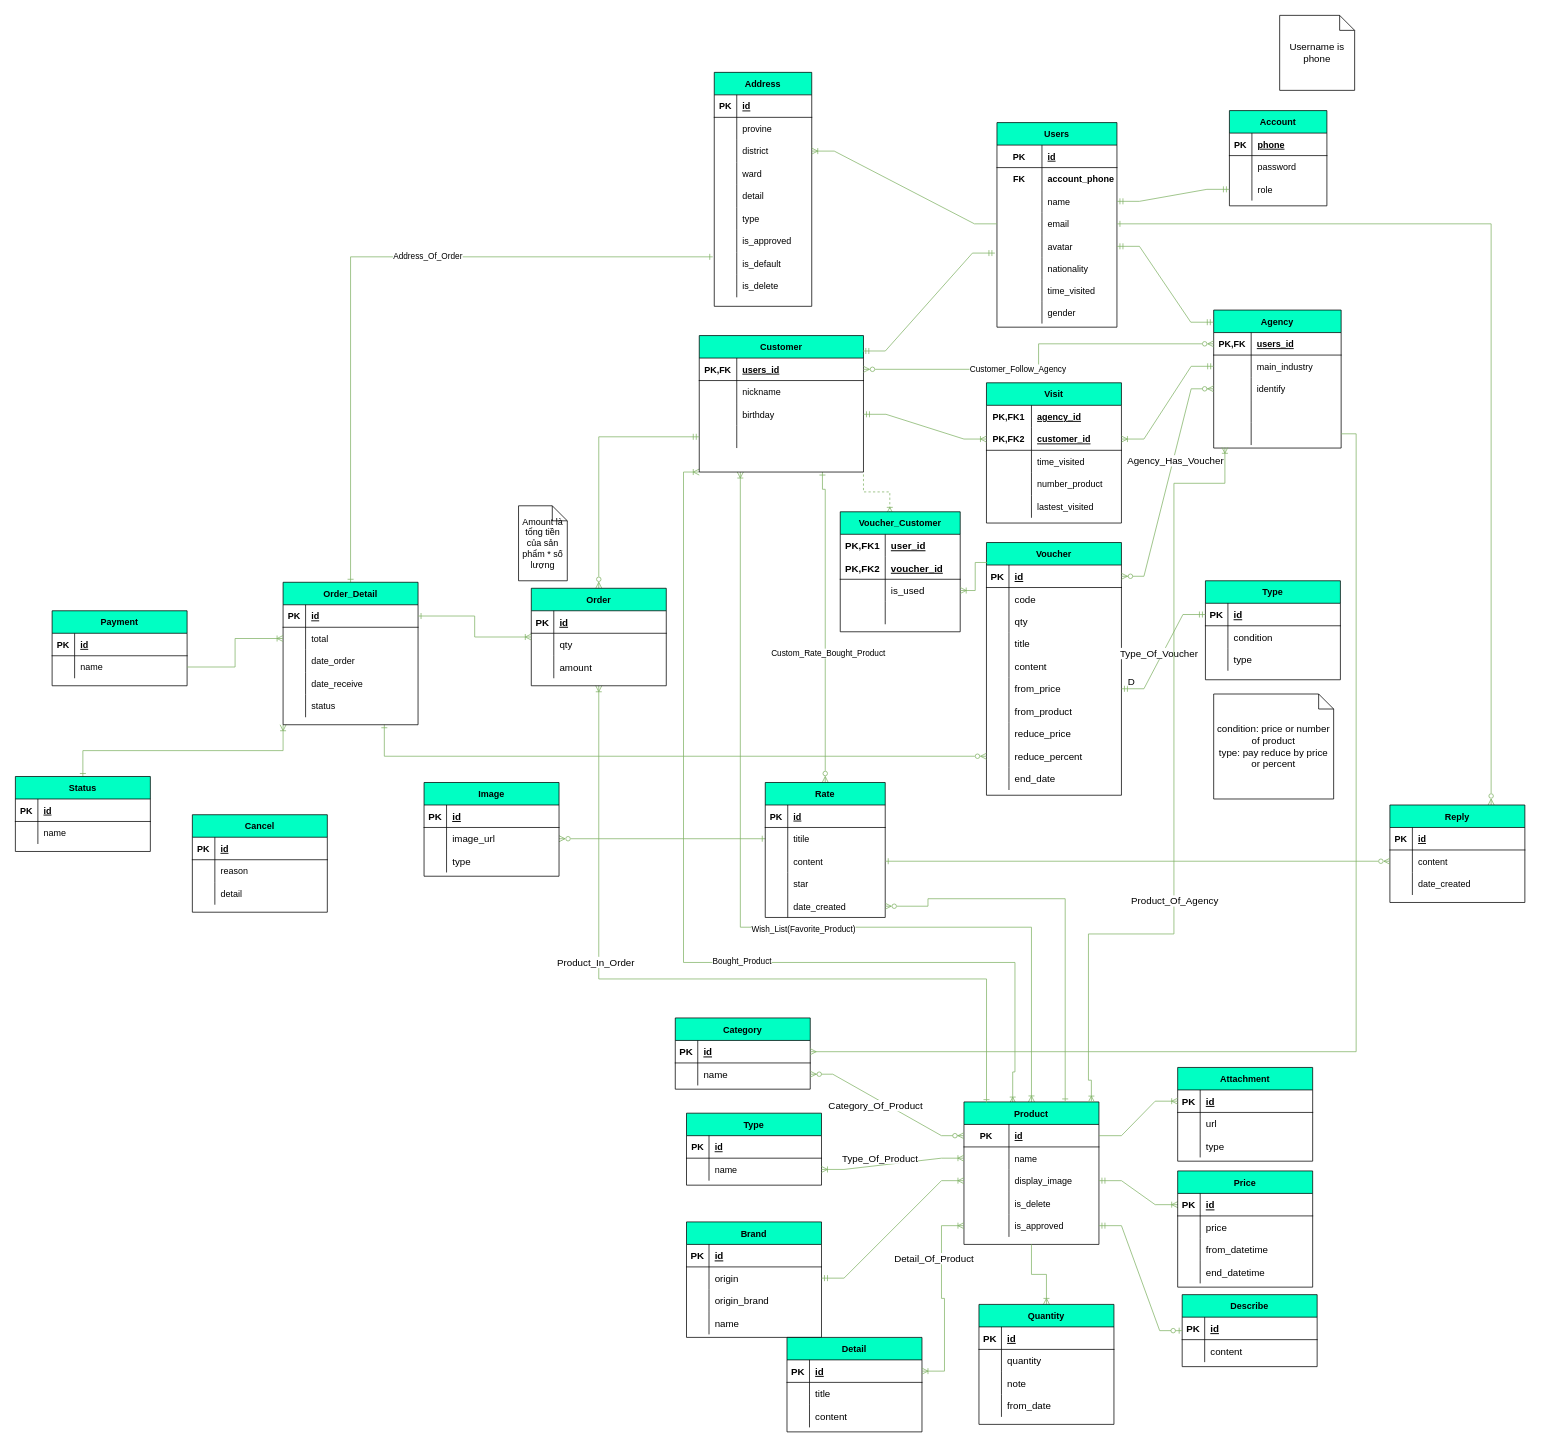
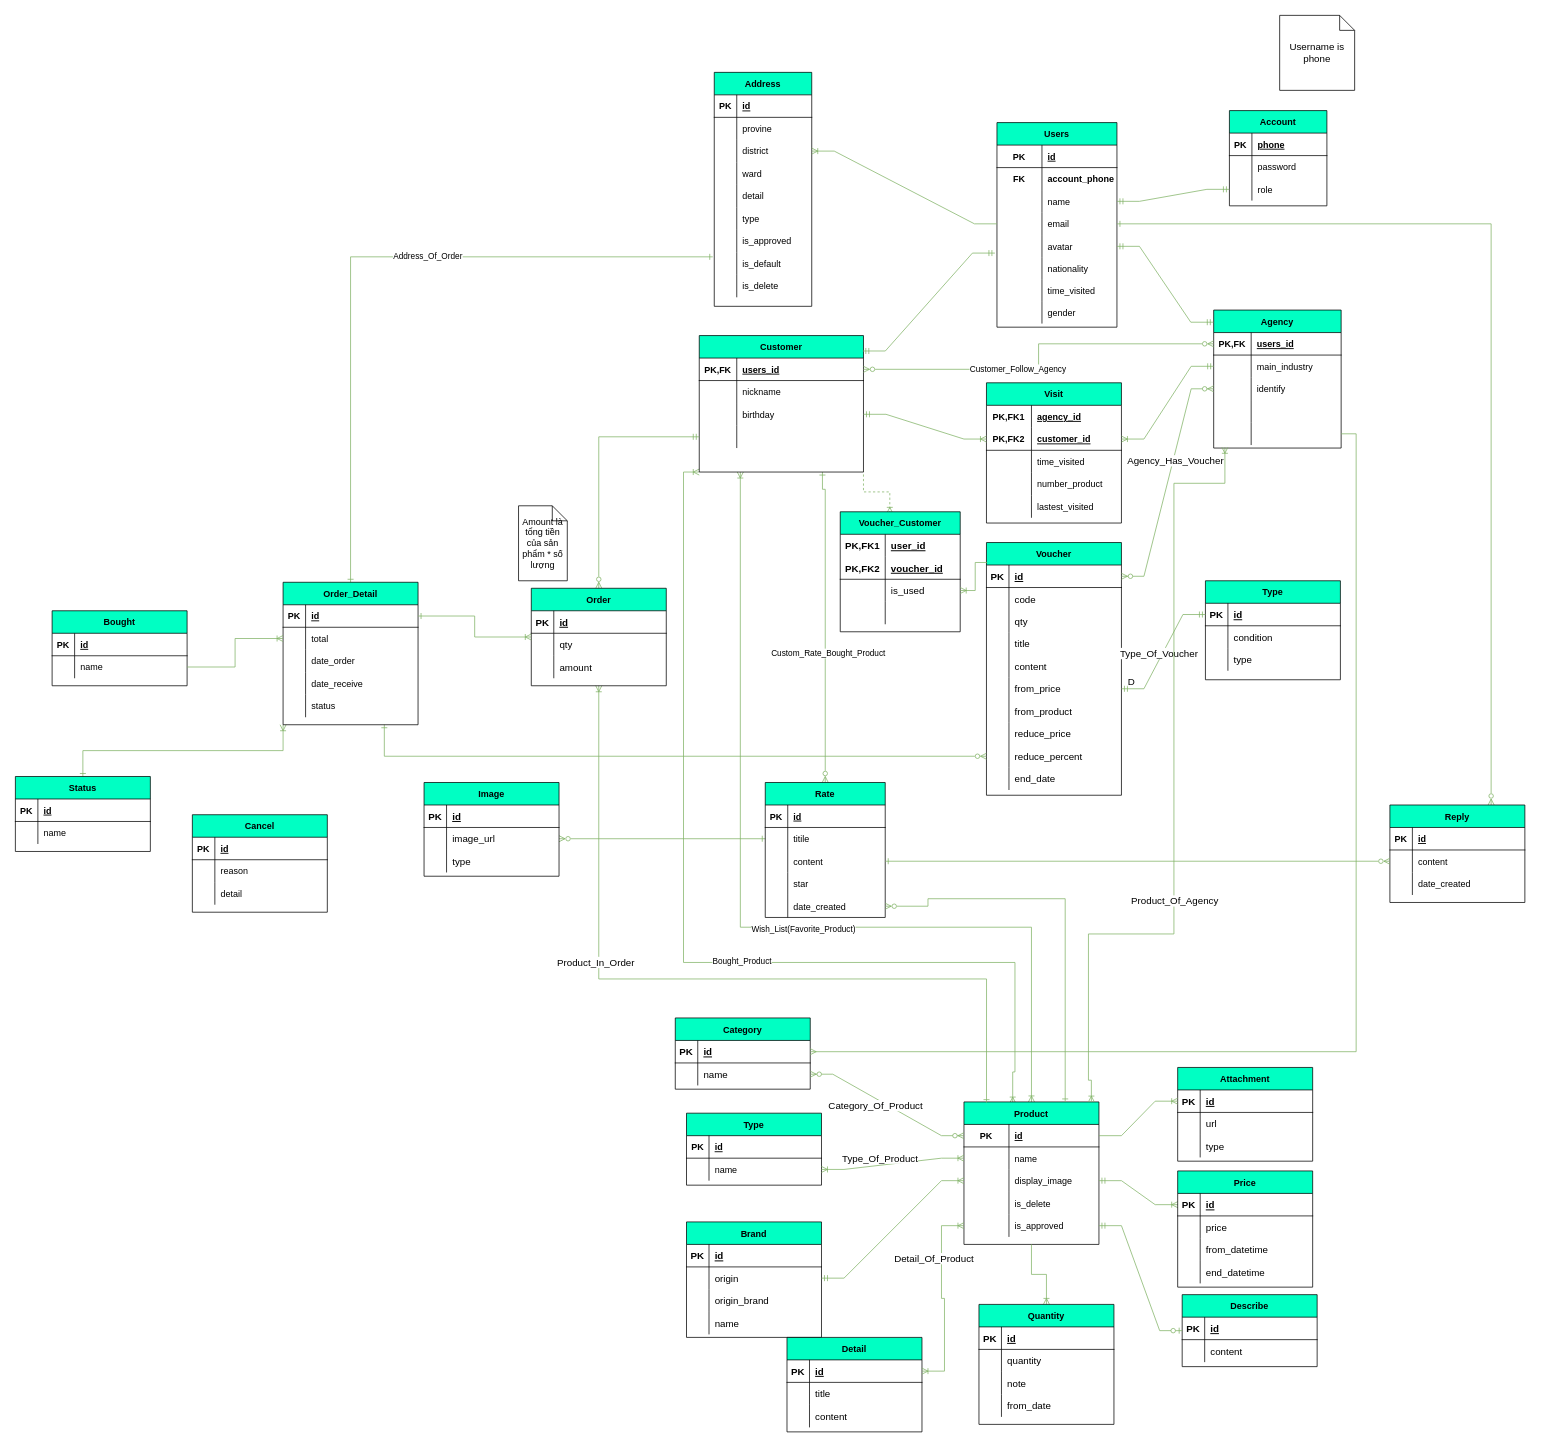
- <mxCell id="362" value="Payment" style="shape=table;startSize=30;container=1;collapsible=1;childLayout=tableLayout;fixedRows=1;rowLines=0;fontStyle=1;align=center;resizeLast=1;fillColor=#00FFC3;" parent="1" vertex="1"><mxGeometry x="69" y="814" width="180" height="100" as="geometry" /></mxCell>
+ <mxCell id="362" value="Bought" style="shape=table;startSize=30;container=1;collapsible=1;childLayout=tableLayout;fixedRows=1;rowLines=0;fontStyle=1;align=center;resizeLast=1;fillColor=#00FFC3;" parent="1" vertex="1"><mxGeometry x="69" y="814" width="180" height="100" as="geometry" /></mxCell>
- <mxCell id="278" value="condition: price or number of product&lt;br&gt;type: pay reduce by price or percent" style="shape=note;size=20;whiteSpace=wrap;html=1;fontSize=13;" parent="1" vertex="1"><mxGeometry x="1618" y="925" width="160" height="140" as="geometry" /></mxCell>
